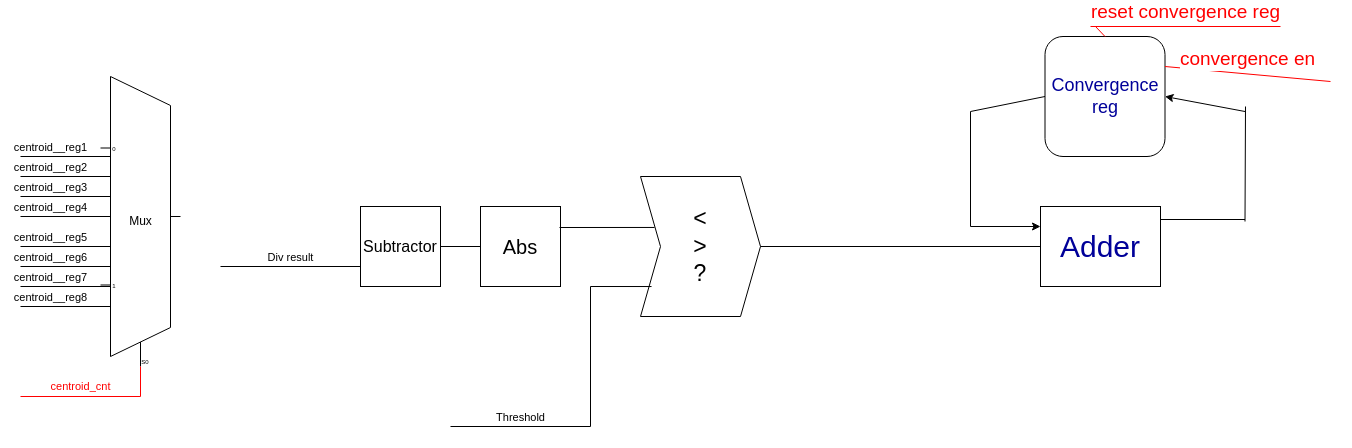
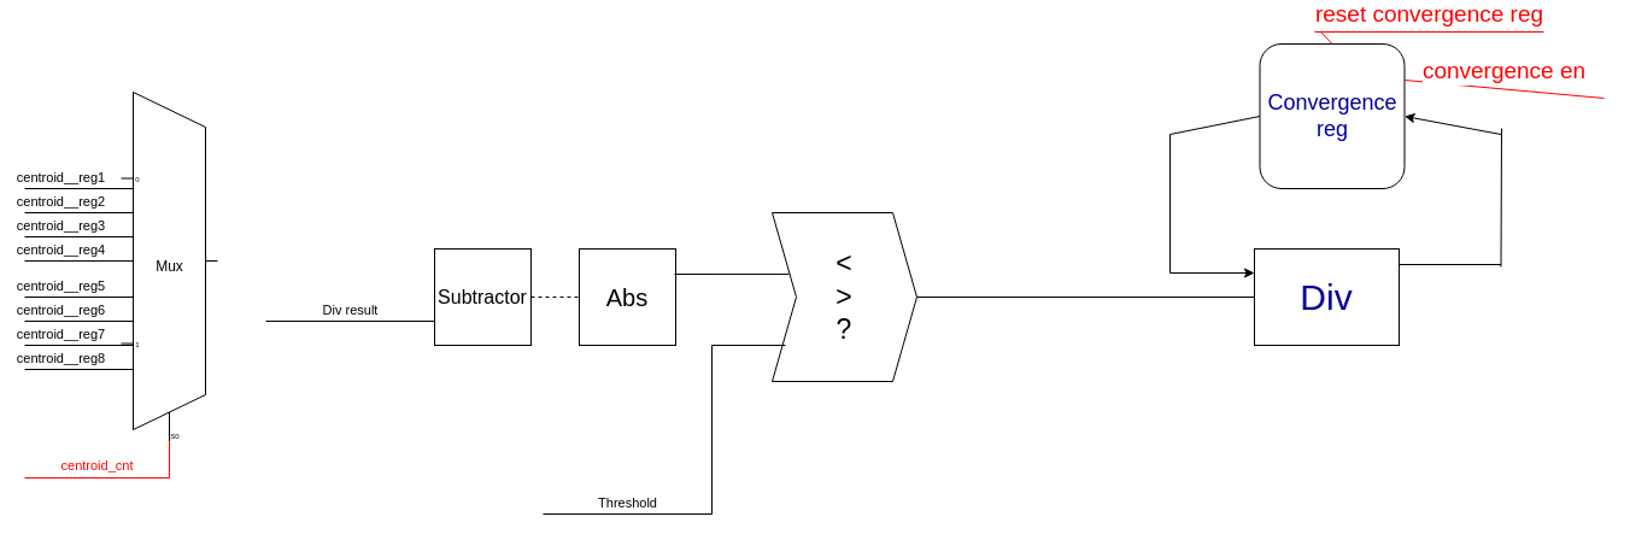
- <mxCell id="16" value="" style="endArrow=none;html=1;strokeColor=#000000;fontColor=#000000;entryX=0;entryY=0.5;entryDx=0;entryDy=0;exitX=1;exitY=0.5;exitDx=0;exitDy=0;" edge="1" parent="1" source="13" target="14"><mxGeometry width="50" height="50" relative="1" as="geometry"><mxPoint x="420" y="350" as="sourcePoint" /><mxPoint x="470" y="300" as="targetPoint" /></mxGeometry></mxCell>
+ <mxCell id="16" value="" style="endArrow=none;html=1;strokeColor=#000000;fontColor=#000000;entryX=0;entryY=0.5;entryDx=0;entryDy=0;exitX=1;exitY=0.5;exitDx=0;exitDy=0;dashed=1;" edge="1" parent="1" source="13" target="14"><mxGeometry width="50" height="50" relative="1" as="geometry"><mxPoint x="420" y="350" as="sourcePoint" /><mxPoint x="470" y="300" as="targetPoint" /></mxGeometry></mxCell>
- <mxCell id="23" value="Adder" style="rounded=0;whiteSpace=wrap;html=1;fontSize=30;fontColor=#000099;" vertex="1" parent="1"><mxGeometry x="1040" y="200" width="120" height="80" as="geometry" /></mxCell>
+ <mxCell id="23" value="Div" style="rounded=0;whiteSpace=wrap;html=1;fontSize=30;fontColor=#000099;" vertex="1" parent="1"><mxGeometry x="1040" y="200" width="120" height="80" as="geometry" /></mxCell>
